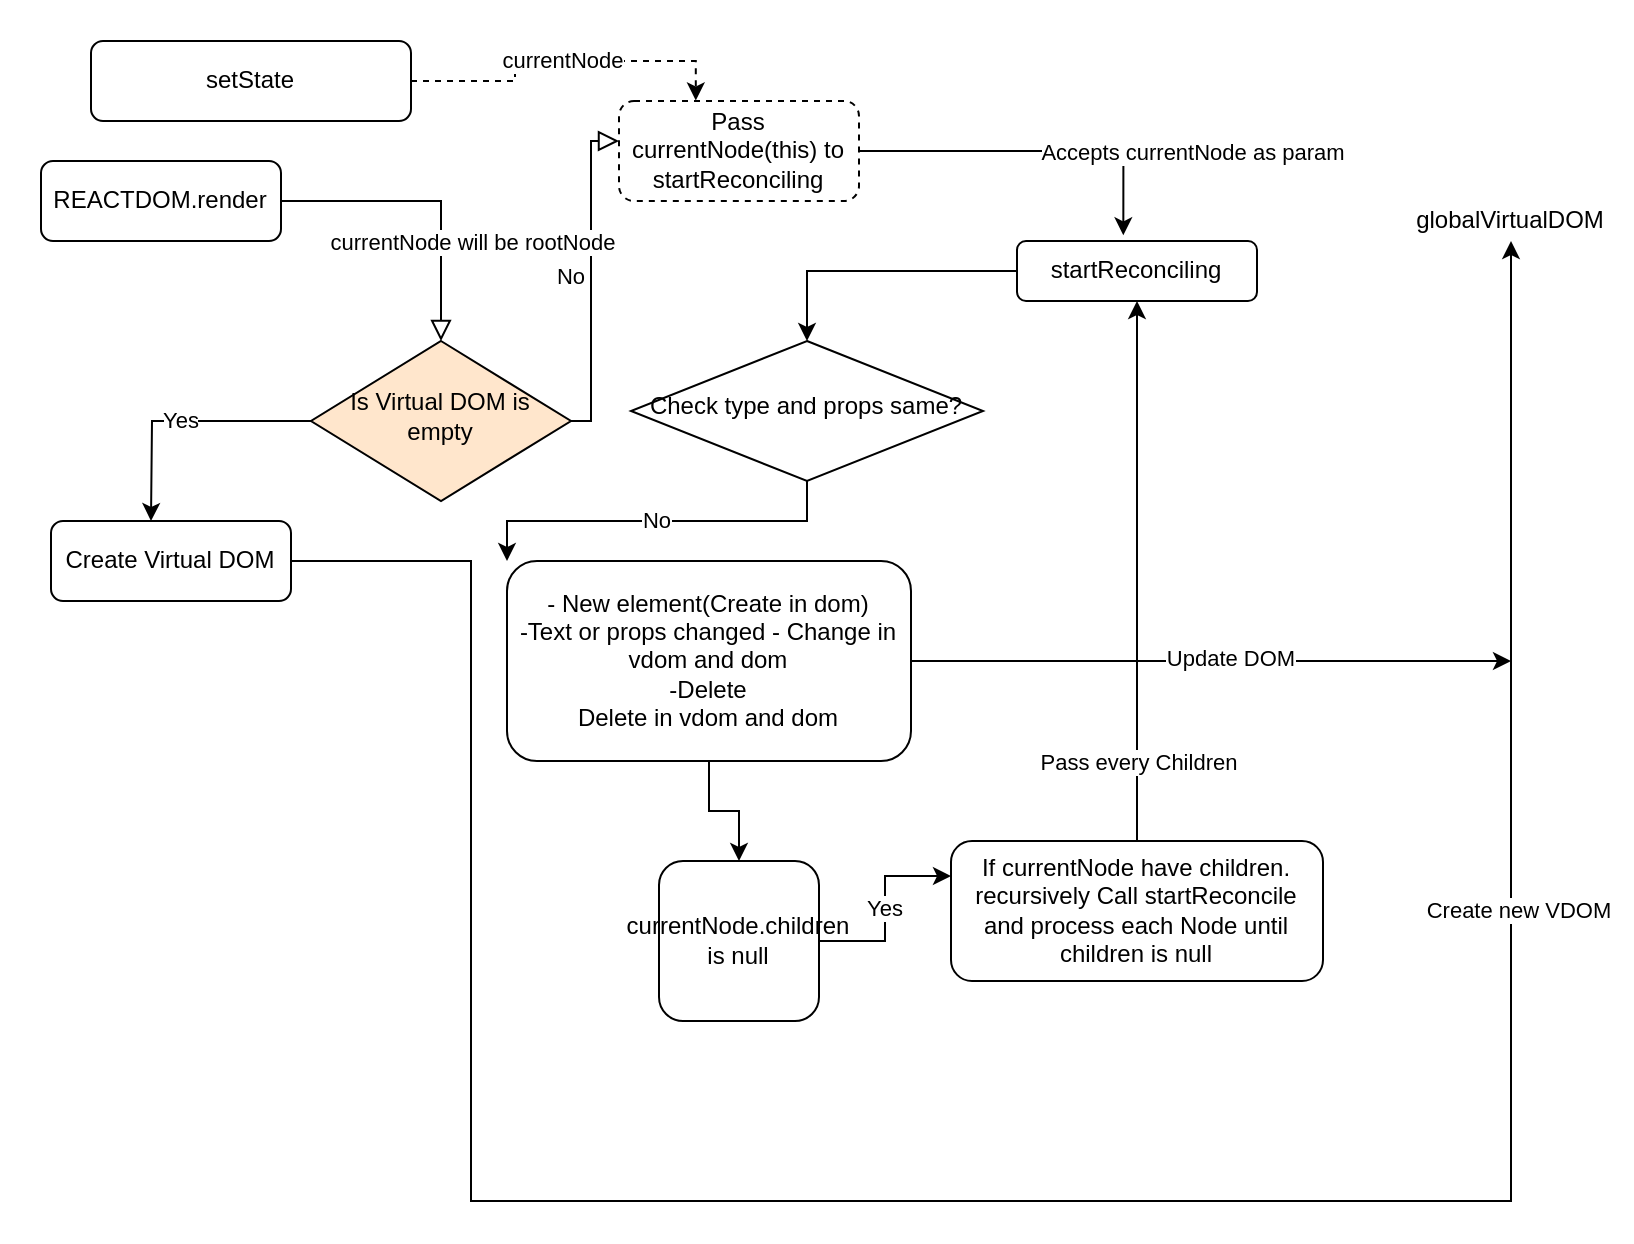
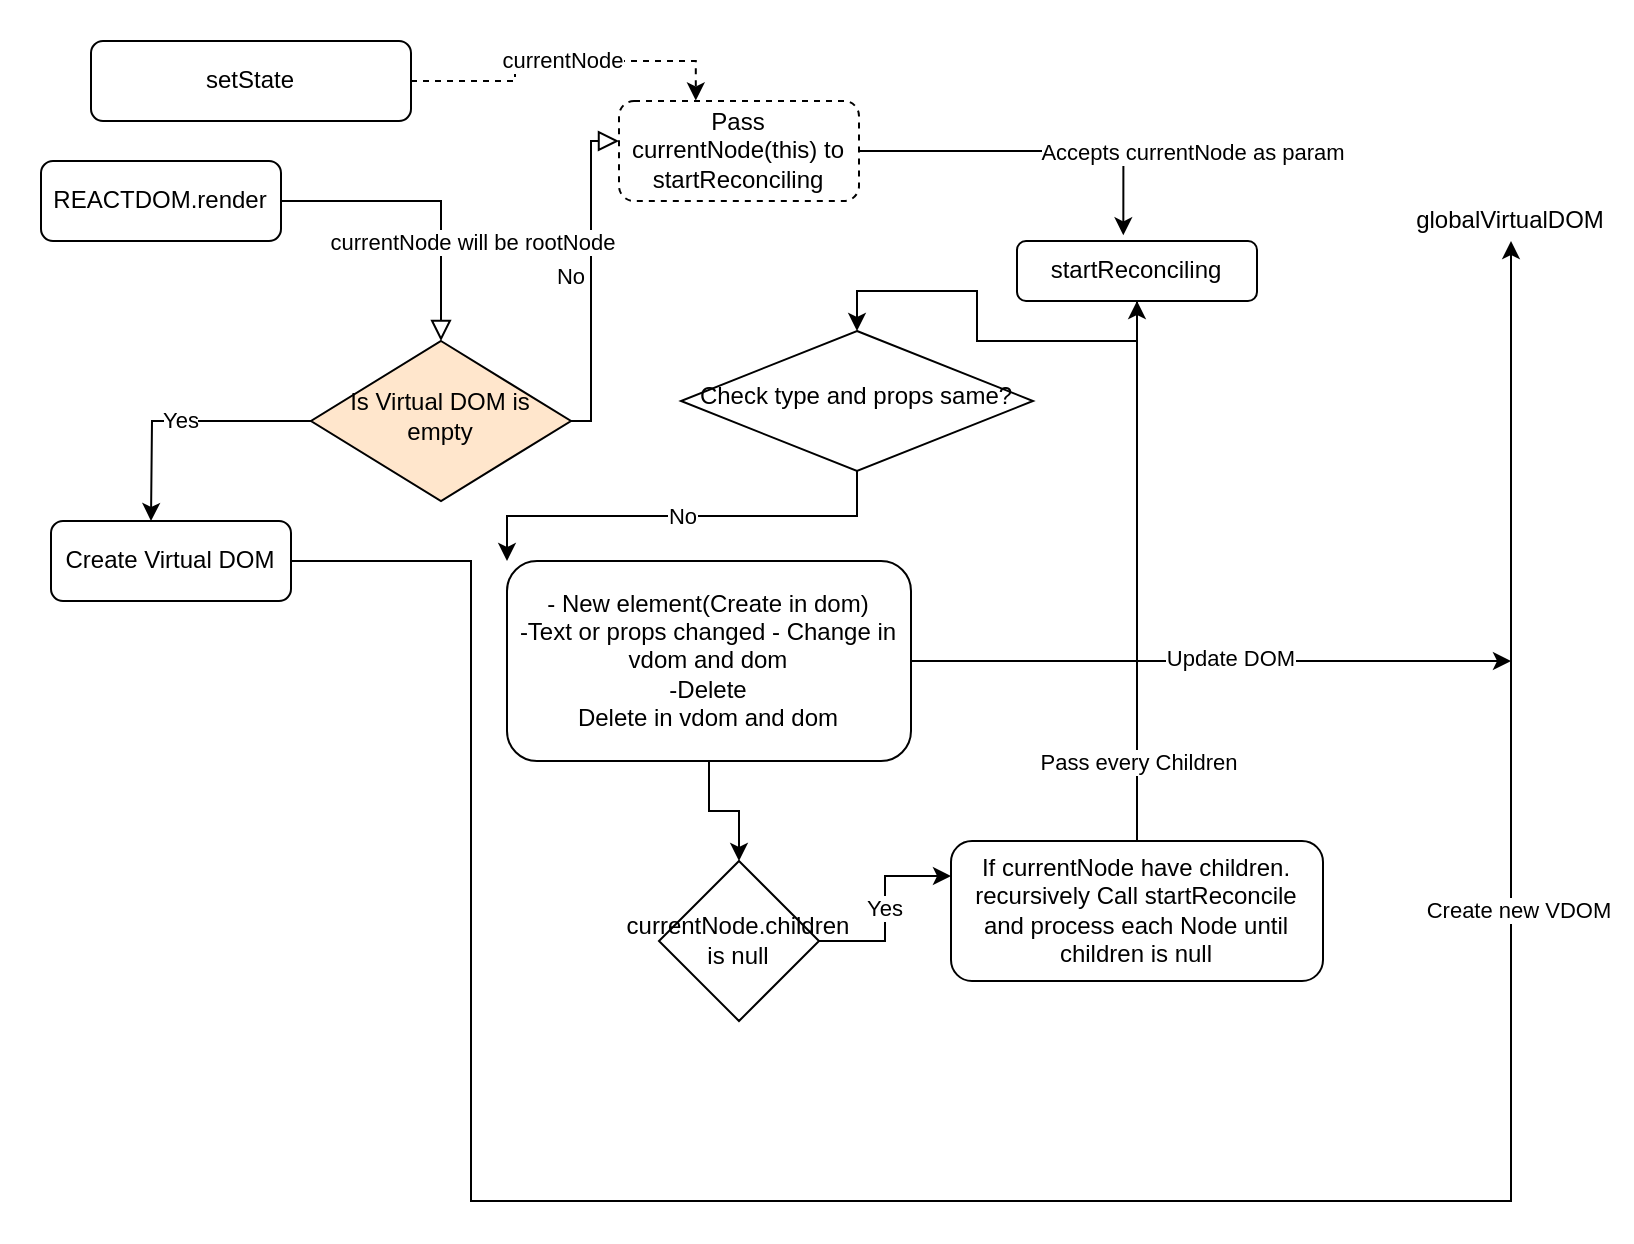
- <mxCell id="20" value="Check type and props same?" style="rhombus;whiteSpace=wrap;html=1;shadow=0;fontFamily=Helvetica;fontSize=12;align=center;strokeWidth=1;spacing=6;spacingTop=-4;" parent="1" vertex="1"><mxGeometry x="315" y="170" width="176" height="70" as="geometry" /></mxCell>
+ <mxCell id="20" value="Check type and props same?" style="rhombus;whiteSpace=wrap;html=1;shadow=0;fontFamily=Helvetica;fontSize=12;align=center;strokeWidth=1;spacing=6;spacingTop=-4;" parent="1" vertex="1"><mxGeometry x="340" y="165" width="176" height="70" as="geometry" /></mxCell>
- <mxCell id="29" value="currentNode.children is null" style="whiteSpace=wrap;html=1;rounded=1;" parent="1" vertex="1"><mxGeometry x="329" y="430" width="80" height="80" as="geometry" /></mxCell>
+ <mxCell id="29" value="currentNode.children is null" style="rhombus;whiteSpace=wrap;html=1;" parent="1" vertex="1"><mxGeometry x="329" y="430" width="80" height="80" as="geometry" /></mxCell>
